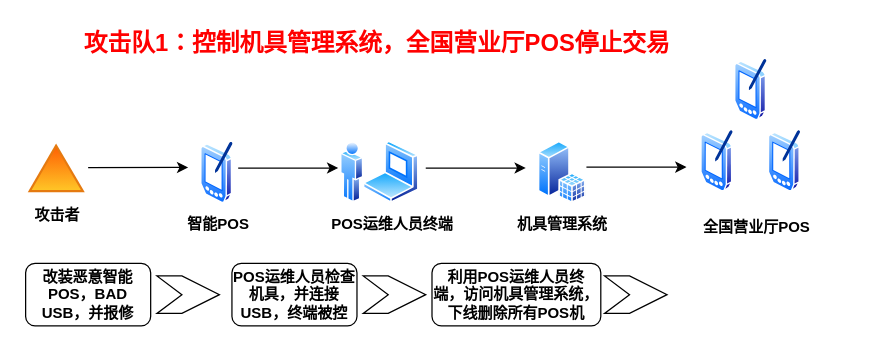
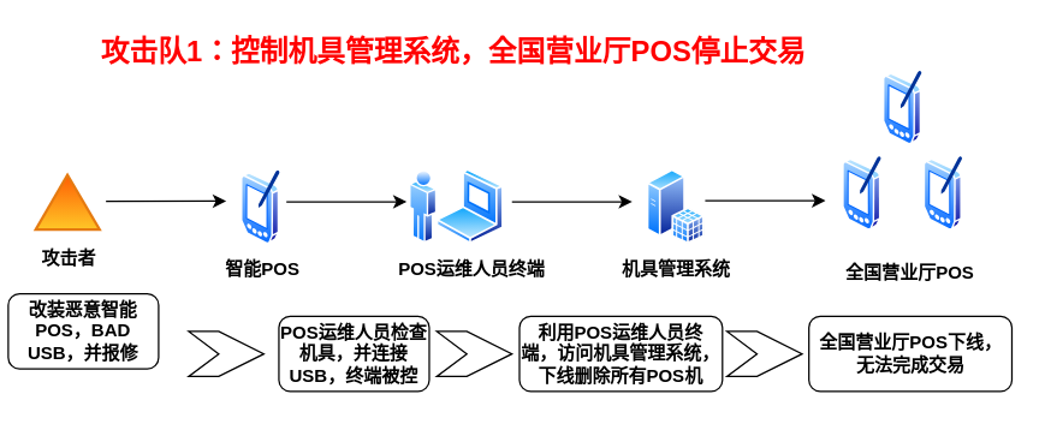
- <mxCell id="16" value="改装恶意智能POS，BAD USB，并报修" style="rounded=1;whiteSpace=wrap;html=1;fontStyle=1" parent="1" vertex="1"><mxGeometry x="20" y="210" width="100" height="50" as="geometry" /></mxCell>
+ <mxCell id="16" value="改装恶意智能POS，BAD USB，并报修" style="rounded=1;whiteSpace=wrap;html=1;fontStyle=1" parent="1" vertex="1"><mxGeometry x="5" y="195" width="100" height="50" as="geometry" /></mxCell>
+ <mxCell id="19" value="全国营业厅POS下线，无法完成交易" style="rounded=1;whiteSpace=wrap;html=1;fontStyle=1" parent="1" vertex="1"><mxGeometry x="537.5" y="210" width="135" height="50" as="geometry" /></mxCell>
